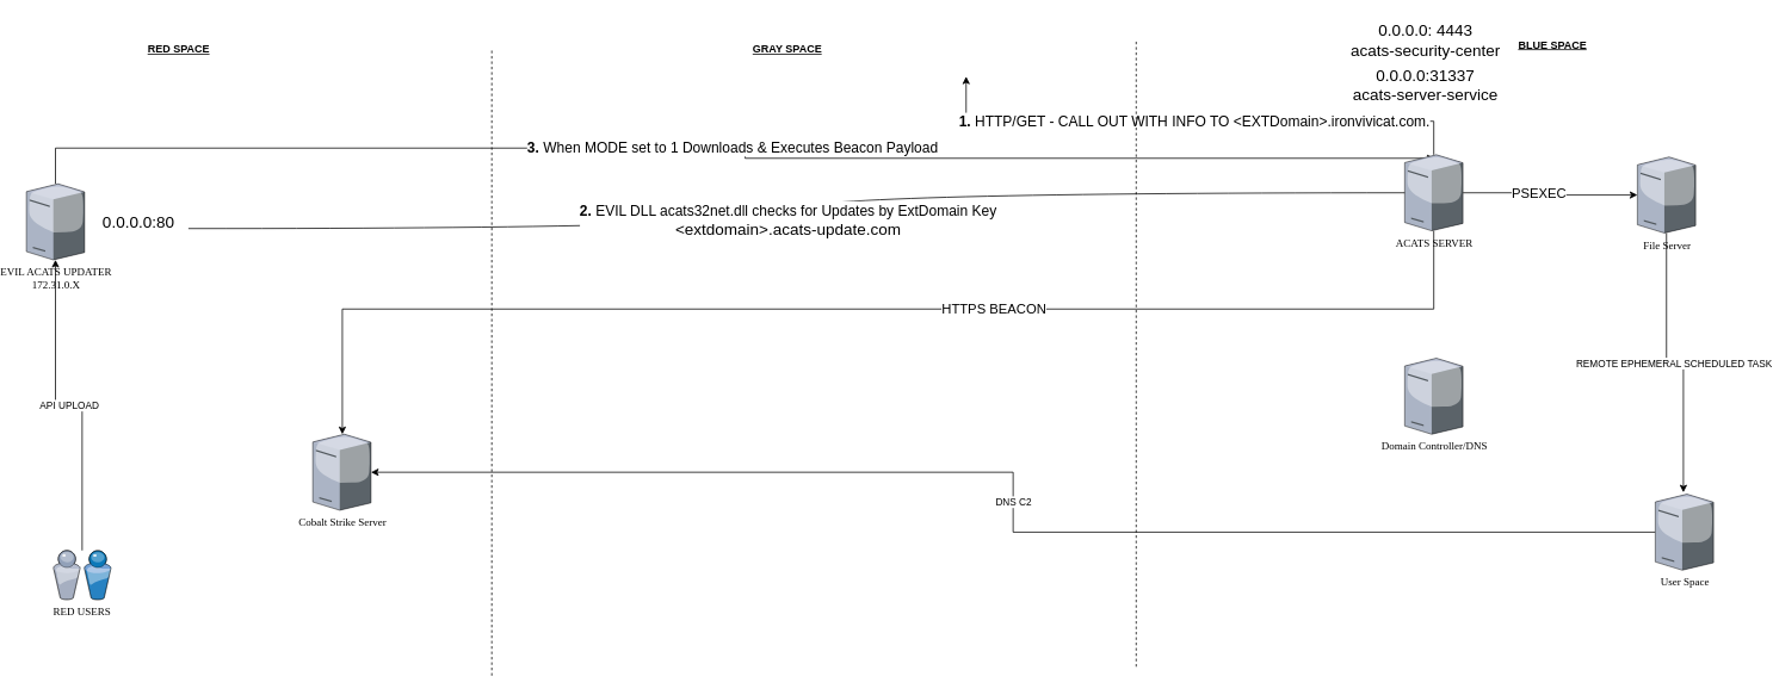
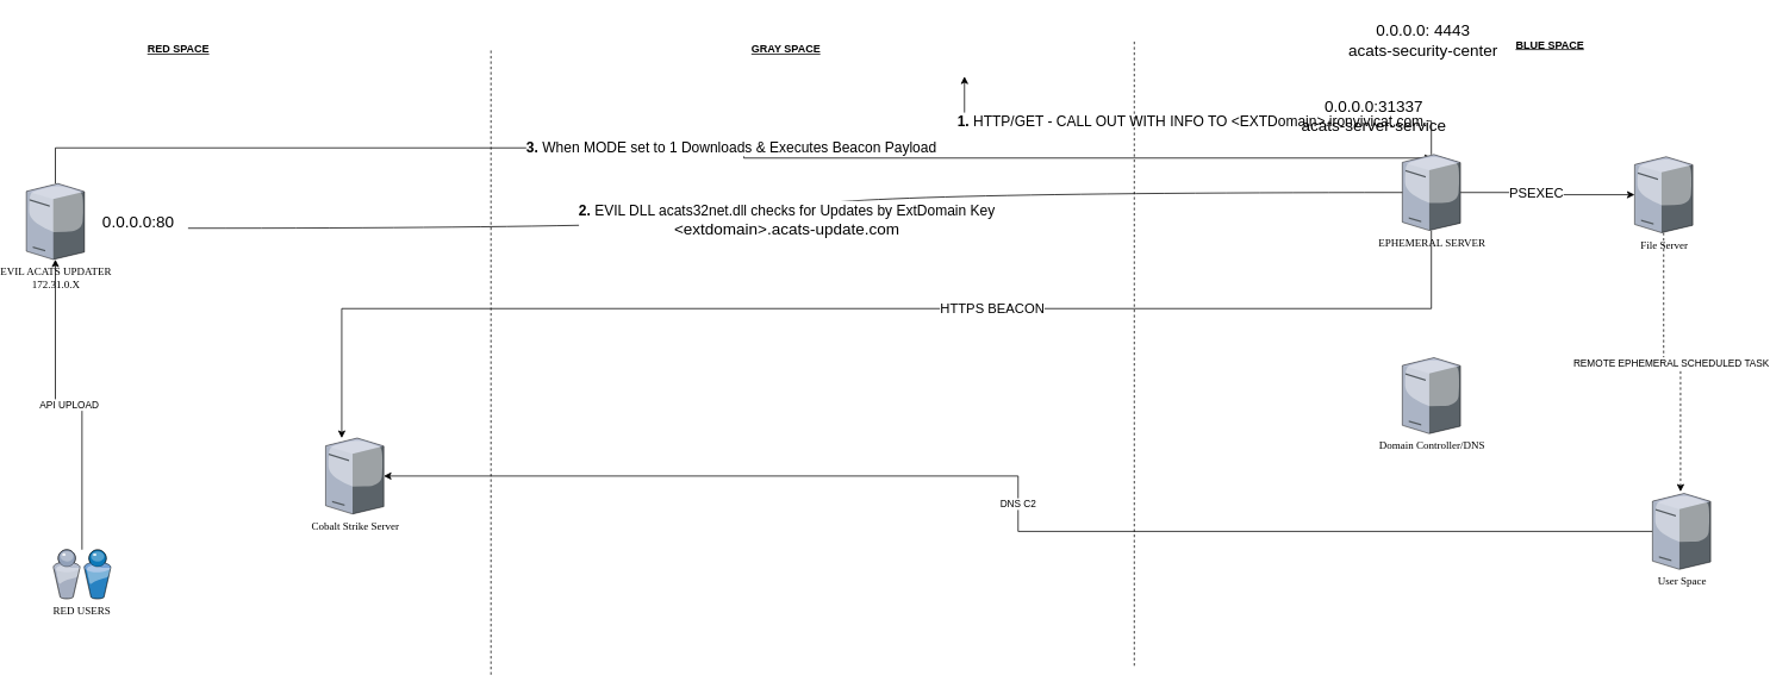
- <mxCell id="19" value="0.0.0.0:31337&lt;br&gt;acats-server-service" style="text;html=1;align=center;verticalAlign=middle;resizable=0;points=[];autosize=1;strokeColor=none;fillColor=none;fontSize=18;" parent="1" vertex="1"><mxGeometry x="1492.5" y="70" width="180" height="50" as="geometry" /></mxCell>
+ <mxCell id="19" value="0.0.0.0:31337&lt;br&gt;acats-server-service" style="text;html=1;align=center;verticalAlign=middle;resizable=0;points=[];autosize=1;strokeColor=none;fillColor=none;fontSize=18;" parent="1" vertex="1"><mxGeometry x="1437.5" y="105" width="180" height="50" as="geometry" /></mxCell>
- <mxCell id="16" value="ACATS SERVER" style="verticalLabelPosition=bottom;aspect=fixed;html=1;verticalAlign=top;strokeColor=none;shape=mxgraph.citrix.tower_server;rounded=0;shadow=0;comic=0;fontFamily=Verdana;" parent="1" vertex="1"><mxGeometry x="1560" y="172.5" width="65" height="85" as="geometry" /></mxCell>
+ <mxCell id="16" value="EPHEMERAL SERVER" style="verticalLabelPosition=bottom;aspect=fixed;html=1;verticalAlign=top;strokeColor=none;shape=mxgraph.citrix.tower_server;rounded=0;shadow=0;comic=0;fontFamily=Verdana;" parent="1" vertex="1"><mxGeometry x="1560" y="172.5" width="65" height="85" as="geometry" /></mxCell>
- <mxCell id="7" value="REMOTE EPHEMERAL SCHEDULED TASK" style="edgeStyle=orthogonalEdgeStyle;rounded=0;orthogonalLoop=1;jettySize=auto;html=1;entryX=0.483;entryY=-0.023;entryDx=0;entryDy=0;entryPerimeter=0;" parent="1" source="8" target="22" edge="1"><mxGeometry relative="1" as="geometry" /></mxCell>
+ <mxCell id="7" value="REMOTE EPHEMERAL SCHEDULED TASK" style="edgeStyle=orthogonalEdgeStyle;rounded=0;orthogonalLoop=1;jettySize=auto;html=1;entryX=0.483;entryY=-0.023;entryDx=0;entryDy=0;entryPerimeter=0;dashed=1;" parent="1" source="8" target="22" edge="1"><mxGeometry relative="1" as="geometry" /></mxCell>
- <mxCell id="6" value="Cobalt Strike Server&lt;br&gt;" style="verticalLabelPosition=bottom;aspect=fixed;html=1;verticalAlign=top;strokeColor=none;shape=mxgraph.citrix.tower_server;rounded=0;shadow=0;comic=0;fontFamily=Verdana;" parent="1" vertex="1"><mxGeometry x="340" y="485" width="65" height="85" as="geometry" /></mxCell>
+ <mxCell id="6" value="Cobalt Strike Server&lt;br&gt;" style="verticalLabelPosition=bottom;aspect=fixed;html=1;verticalAlign=top;strokeColor=none;shape=mxgraph.citrix.tower_server;rounded=0;shadow=0;comic=0;fontFamily=Verdana;" parent="1" vertex="1"><mxGeometry x="355" y="490" width="65" height="85" as="geometry" /></mxCell>
